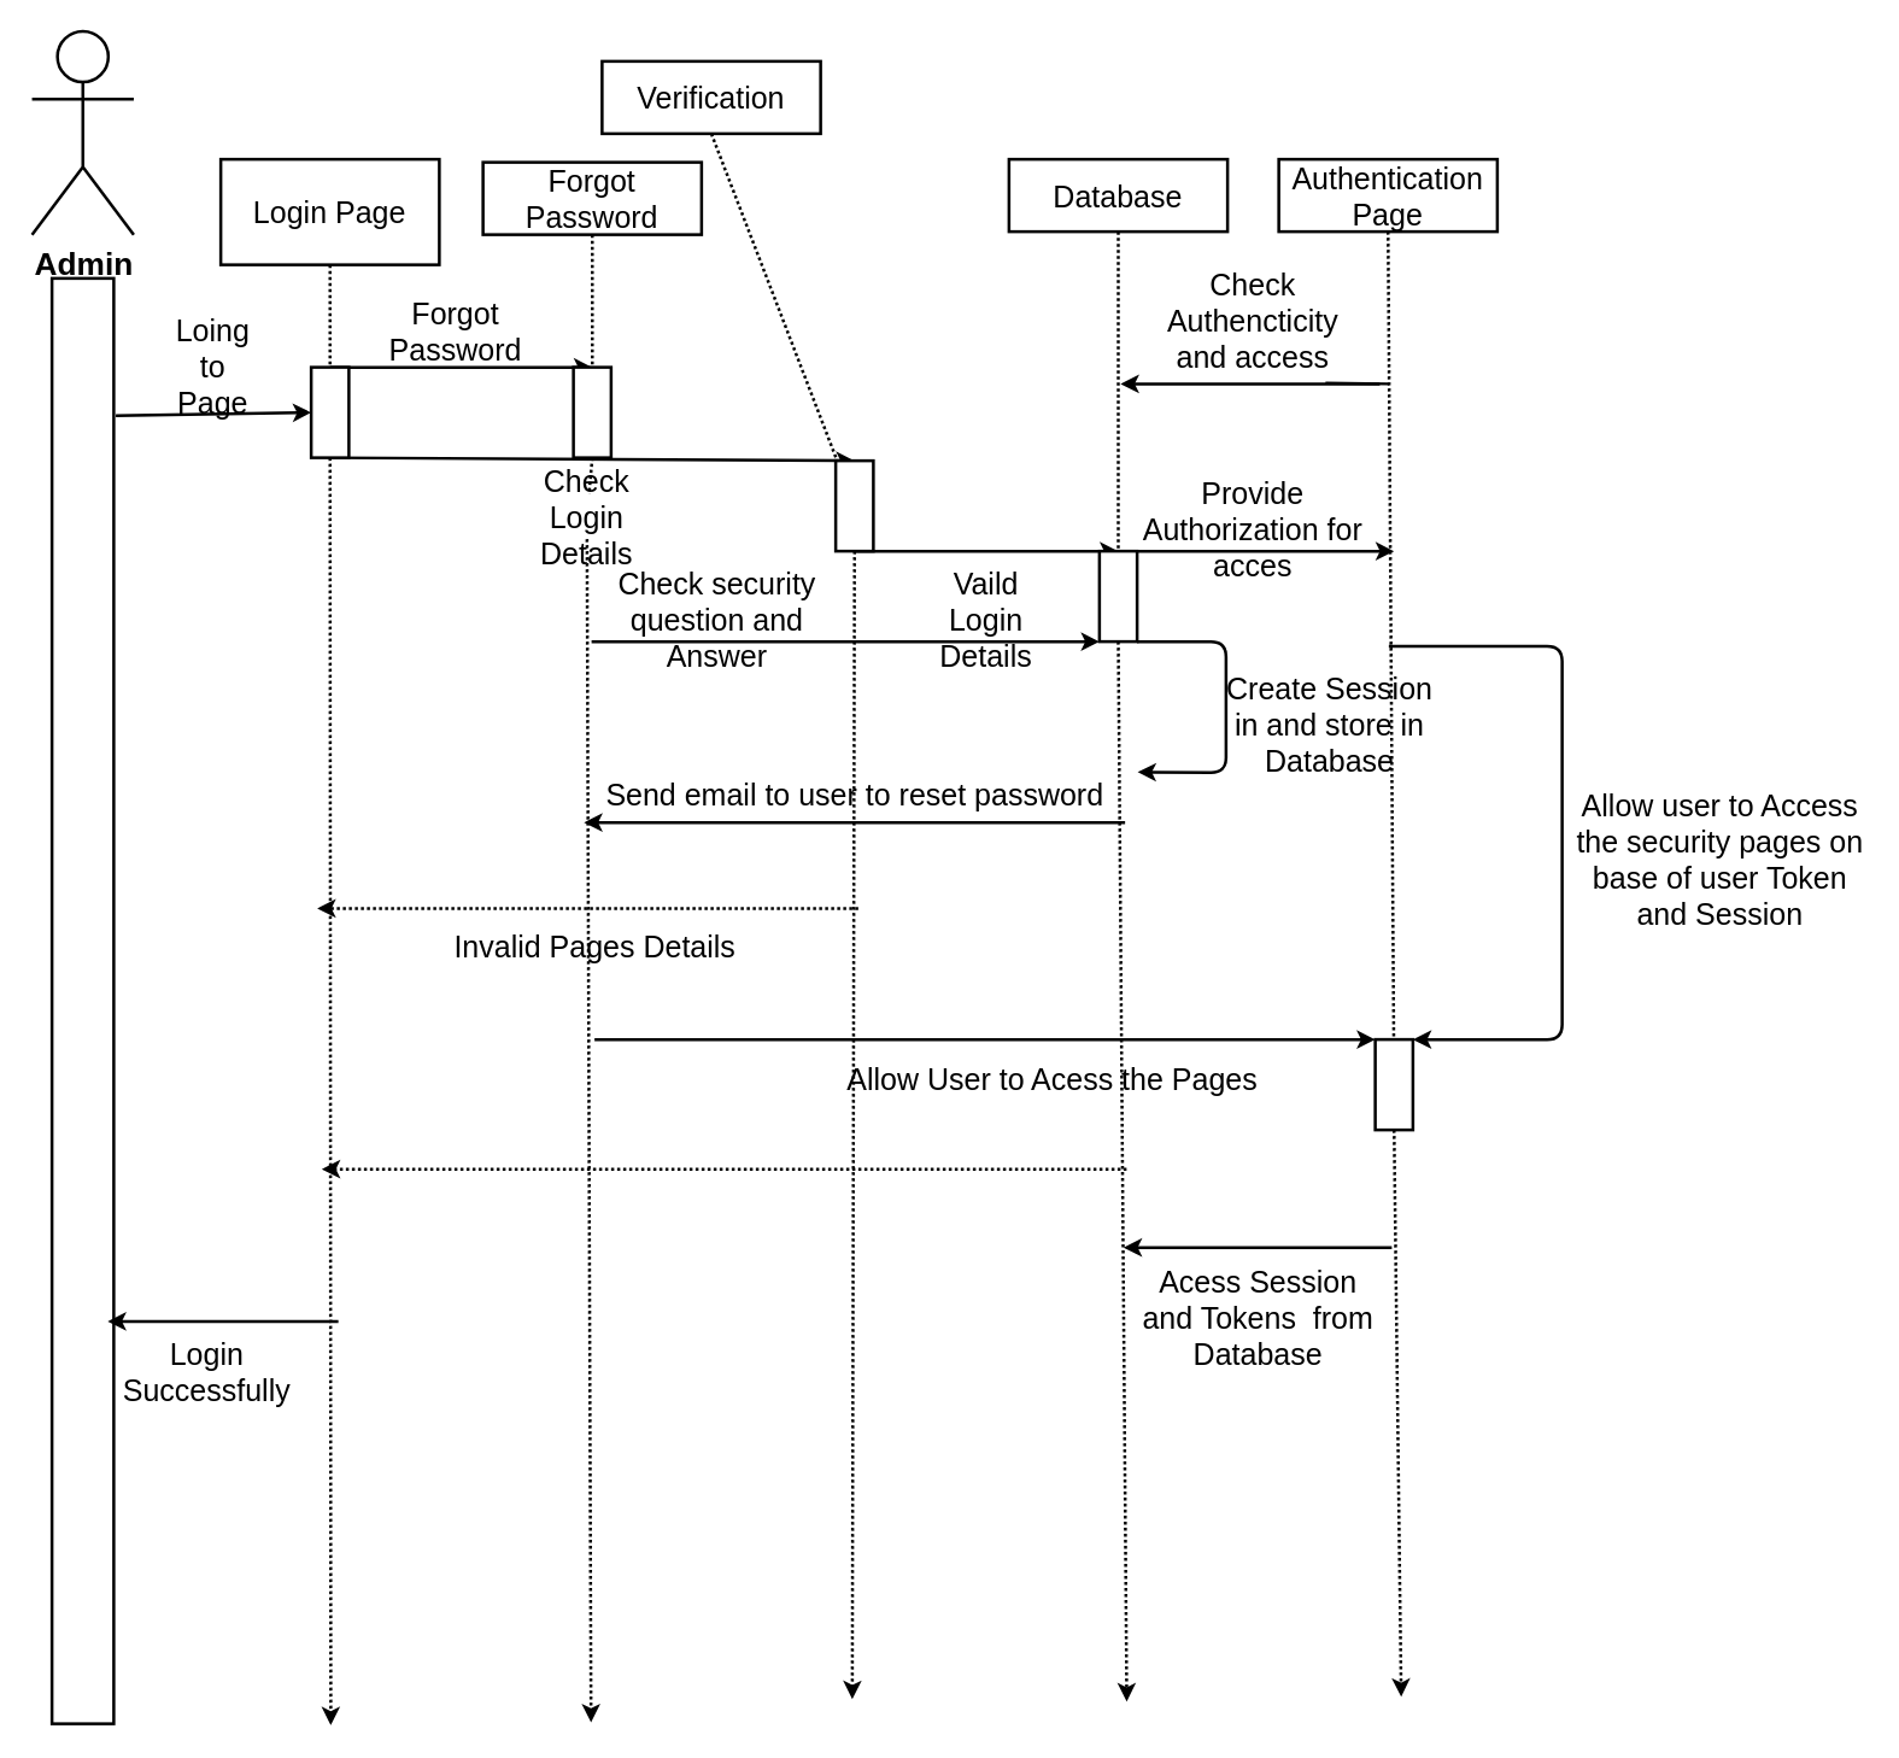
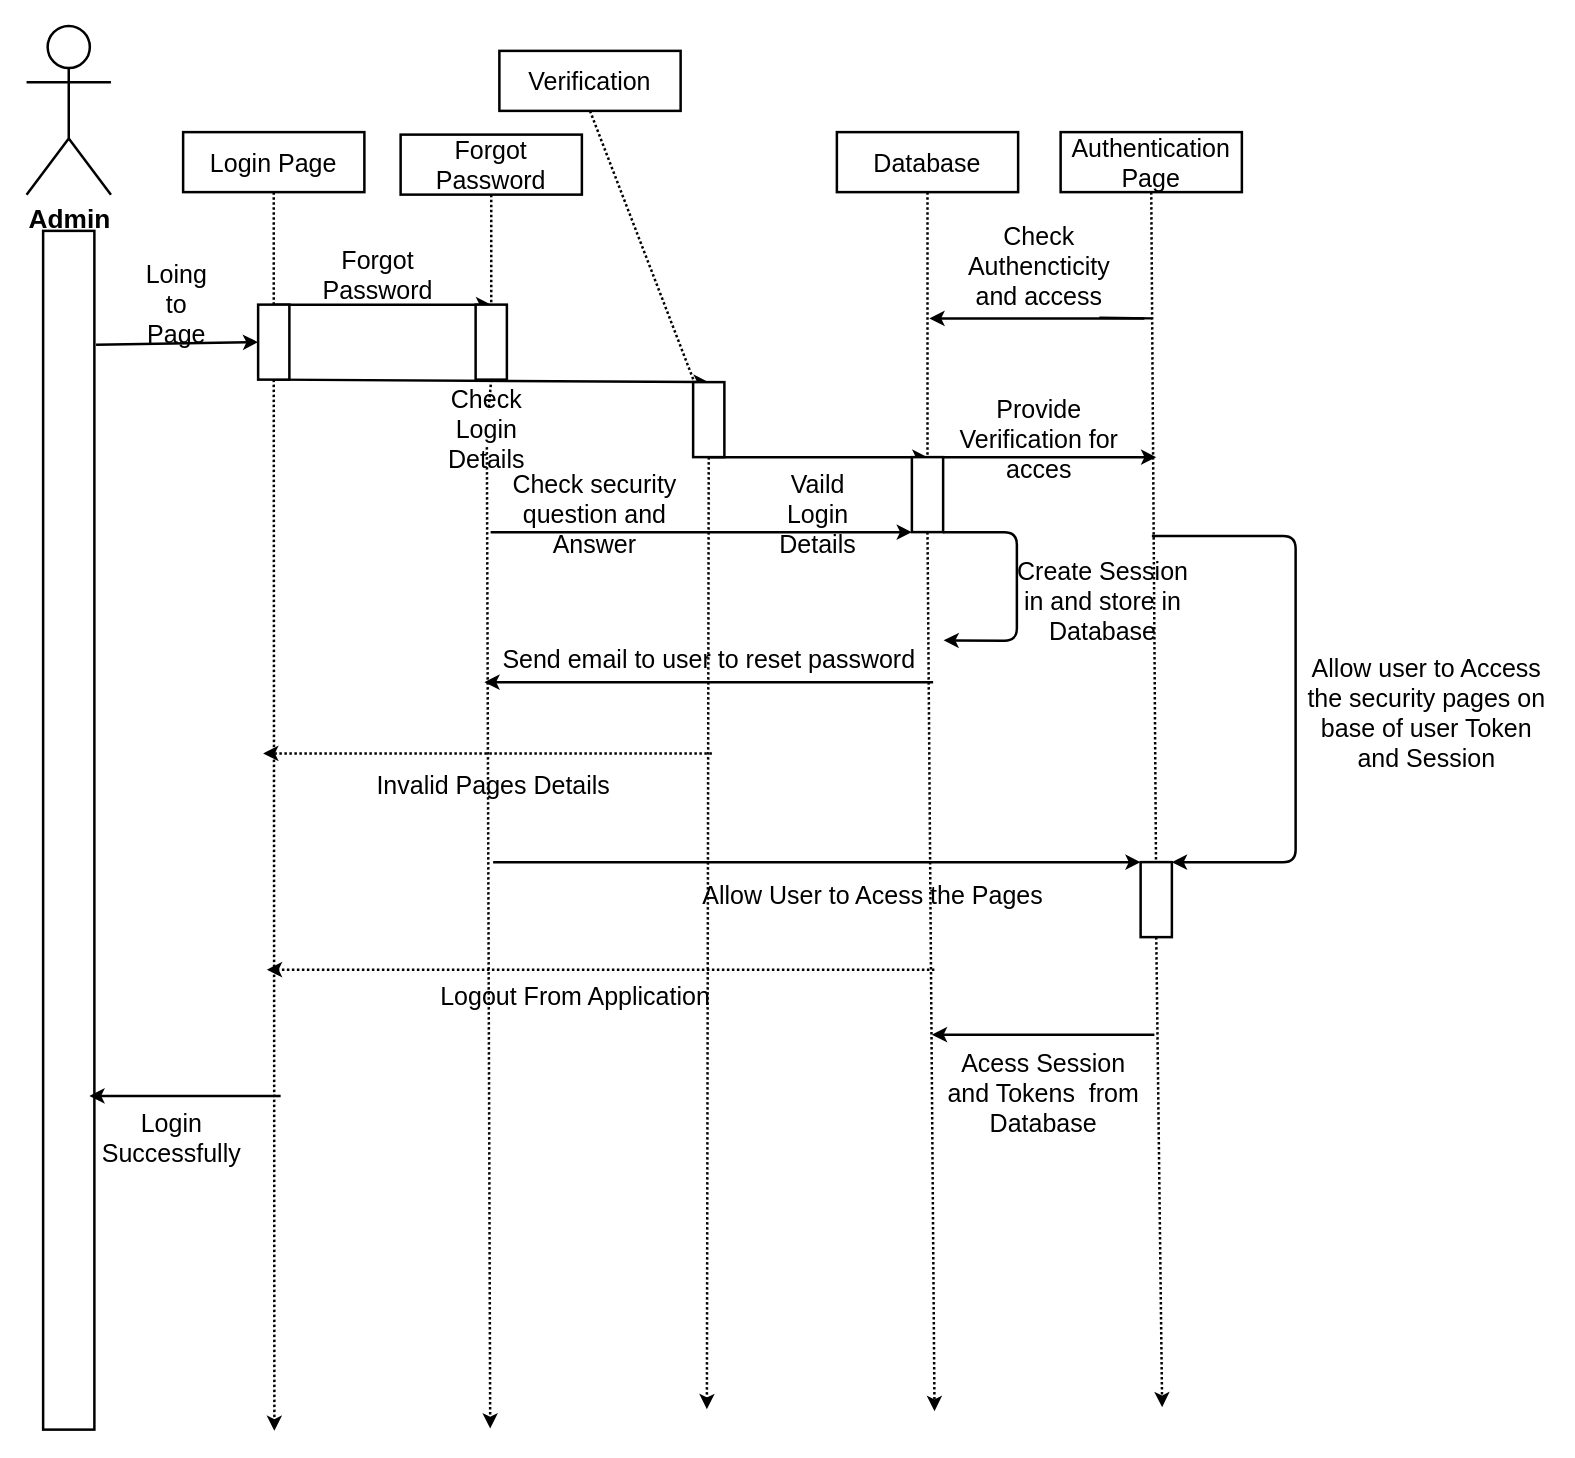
- <mxCell id="3" value="&lt;font style=&quot;font-size: 20px;&quot; color=&quot;#000000&quot;&gt;Login Page&lt;/font&gt;" style="rounded=0;whiteSpace=wrap;html=1;fillColor=none;strokeColor=#000000;strokeWidth=2;" vertex="1" parent="1"><mxGeometry x="146" y="105" width="145" height="70" as="geometry" /></mxCell>
+ <mxCell id="3" value="&lt;font style=&quot;font-size: 20px;&quot; color=&quot;#000000&quot;&gt;Login Page&lt;/font&gt;" style="rounded=0;whiteSpace=wrap;html=1;fillColor=none;strokeColor=#000000;strokeWidth=2;" vertex="1" parent="1"><mxGeometry x="146" y="105" width="145" height="48" as="geometry" /></mxCell>
- <mxCell id="47" value="Provide Authorization for acces" style="text;html=1;strokeColor=none;fillColor=none;align=center;verticalAlign=middle;whiteSpace=wrap;rounded=0;strokeWidth=2;fontSize=20;fontColor=#000000;" vertex="1" parent="1"><mxGeometry x="750" y="335" width="162" height="30" as="geometry" /></mxCell>
+ <mxCell id="47" value="Provide Verification for acces" style="text;html=1;strokeColor=none;fillColor=none;align=center;verticalAlign=middle;whiteSpace=wrap;rounded=0;strokeWidth=2;fontSize=20;fontColor=#000000;" vertex="1" parent="1"><mxGeometry x="750" y="335" width="162" height="30" as="geometry" /></mxCell>
+ <mxCell id="51" value="Logout From Application" style="text;html=1;strokeColor=none;fillColor=none;align=center;verticalAlign=middle;whiteSpace=wrap;rounded=0;strokeWidth=2;fontSize=20;fontColor=#000000;" vertex="1" parent="1"><mxGeometry x="320" y="781" width="280" height="30" as="geometry" /></mxCell>
